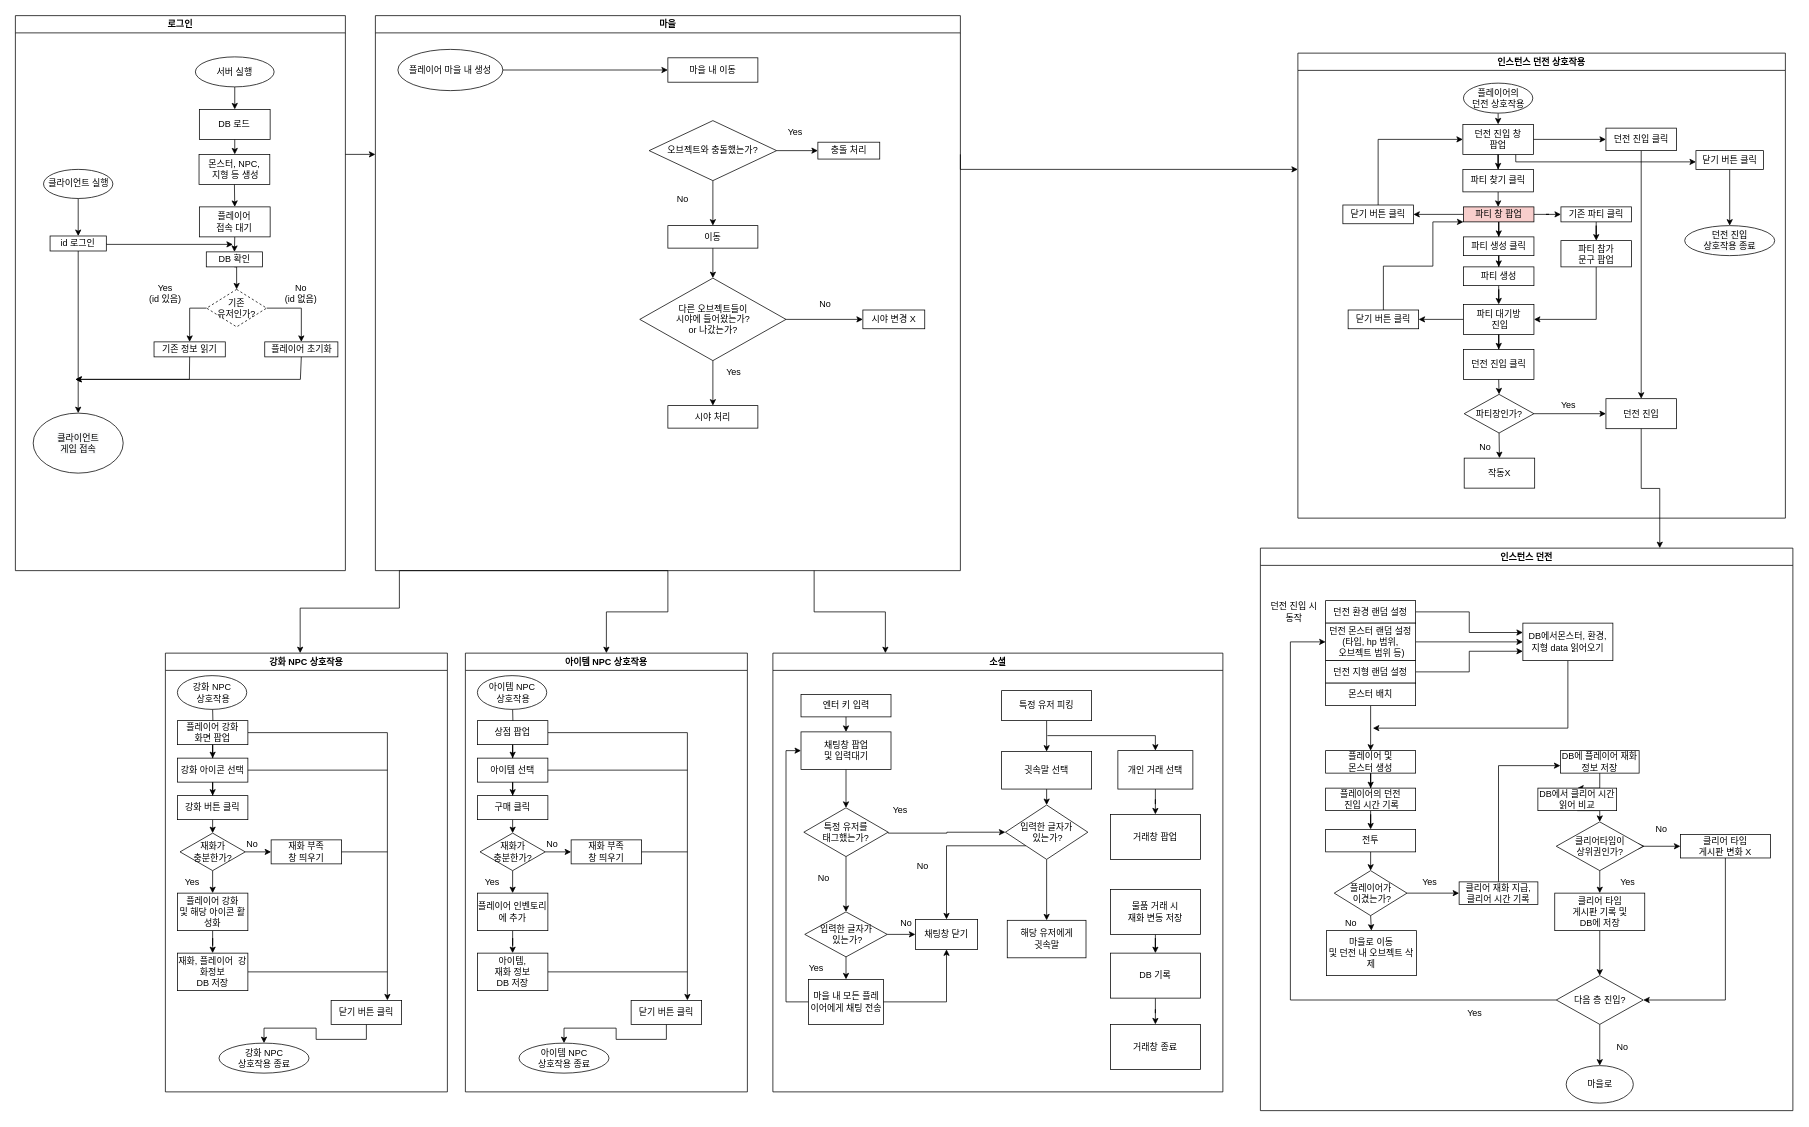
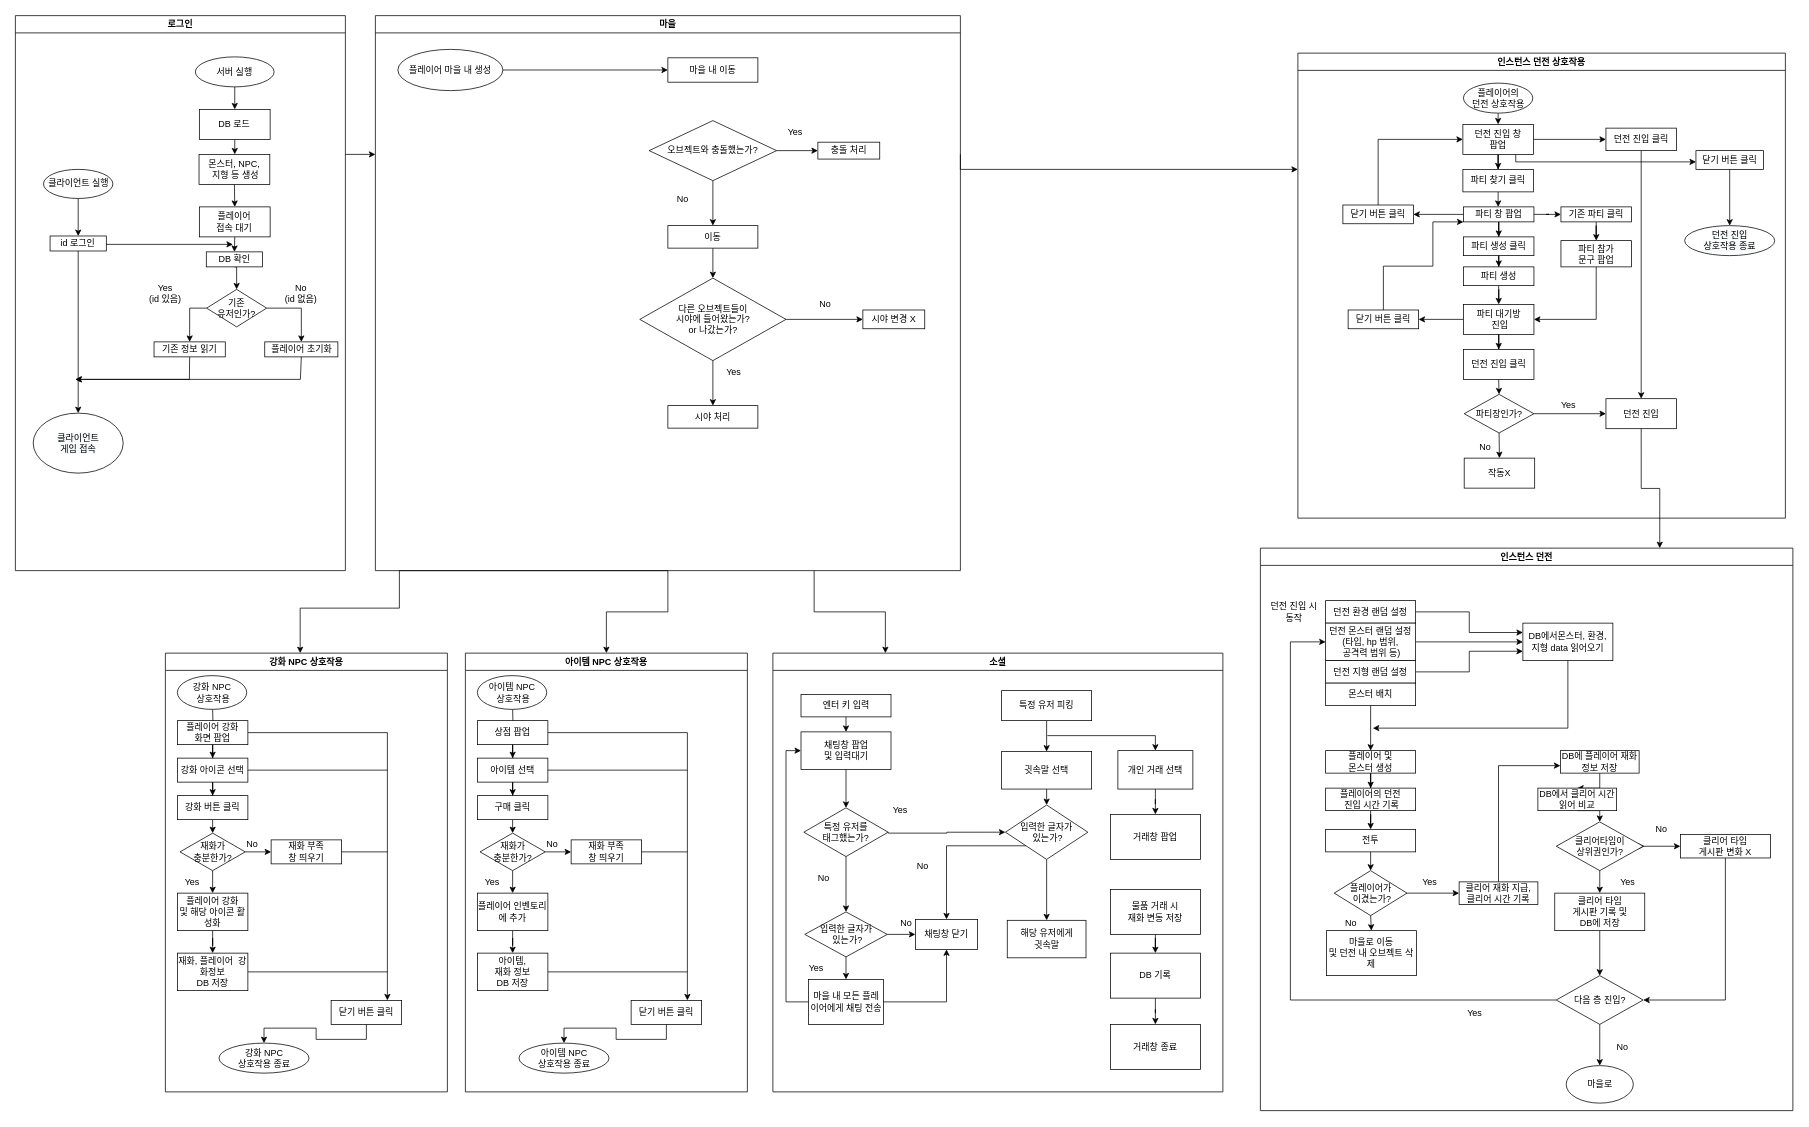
- <mxCell id="54" value="파티 창 팝업" style="rounded=0;whiteSpace=wrap;html=1;fillColor=#f8cecc;" parent="40" vertex="1"><mxGeometry x="220.75" y="205" width="94" height="20" as="geometry" /></mxCell>
+ <mxCell id="54" value="파티 창 팝업" style="rounded=0;whiteSpace=wrap;html=1;" parent="40" vertex="1"><mxGeometry x="220.75" y="205" width="94" height="20" as="geometry" /></mxCell>
- <mxCell id="5" value="기존 &lt;br&gt;유저인가?" style="rhombus;whiteSpace=wrap;html=1;dashed=1;" parent="1" vertex="1"><mxGeometry x="275" y="385" width="80" height="50" as="geometry" /></mxCell>
+ <mxCell id="5" value="기존 &lt;br&gt;유저인가?" style="rhombus;whiteSpace=wrap;html=1;" parent="1" vertex="1"><mxGeometry x="275" y="385" width="80" height="50" as="geometry" /></mxCell>
- <mxCell id="88" value="던전 몬스터 랜덤 설정&lt;br&gt;(타입, hp 범위,&lt;br&gt;&amp;nbsp;오브젝트 범위 등)" style="rounded=0;whiteSpace=wrap;html=1;" parent="83" vertex="1"><mxGeometry x="87" y="100" width="120" height="50" as="geometry" /></mxCell>
+ <mxCell id="88" value="던전 몬스터 랜덤 설정&lt;br&gt;(타입, hp 범위,&lt;br&gt;&amp;nbsp;공격력 범위 등)" style="rounded=0;whiteSpace=wrap;html=1;" parent="83" vertex="1"><mxGeometry x="87" y="100" width="120" height="50" as="geometry" /></mxCell>
